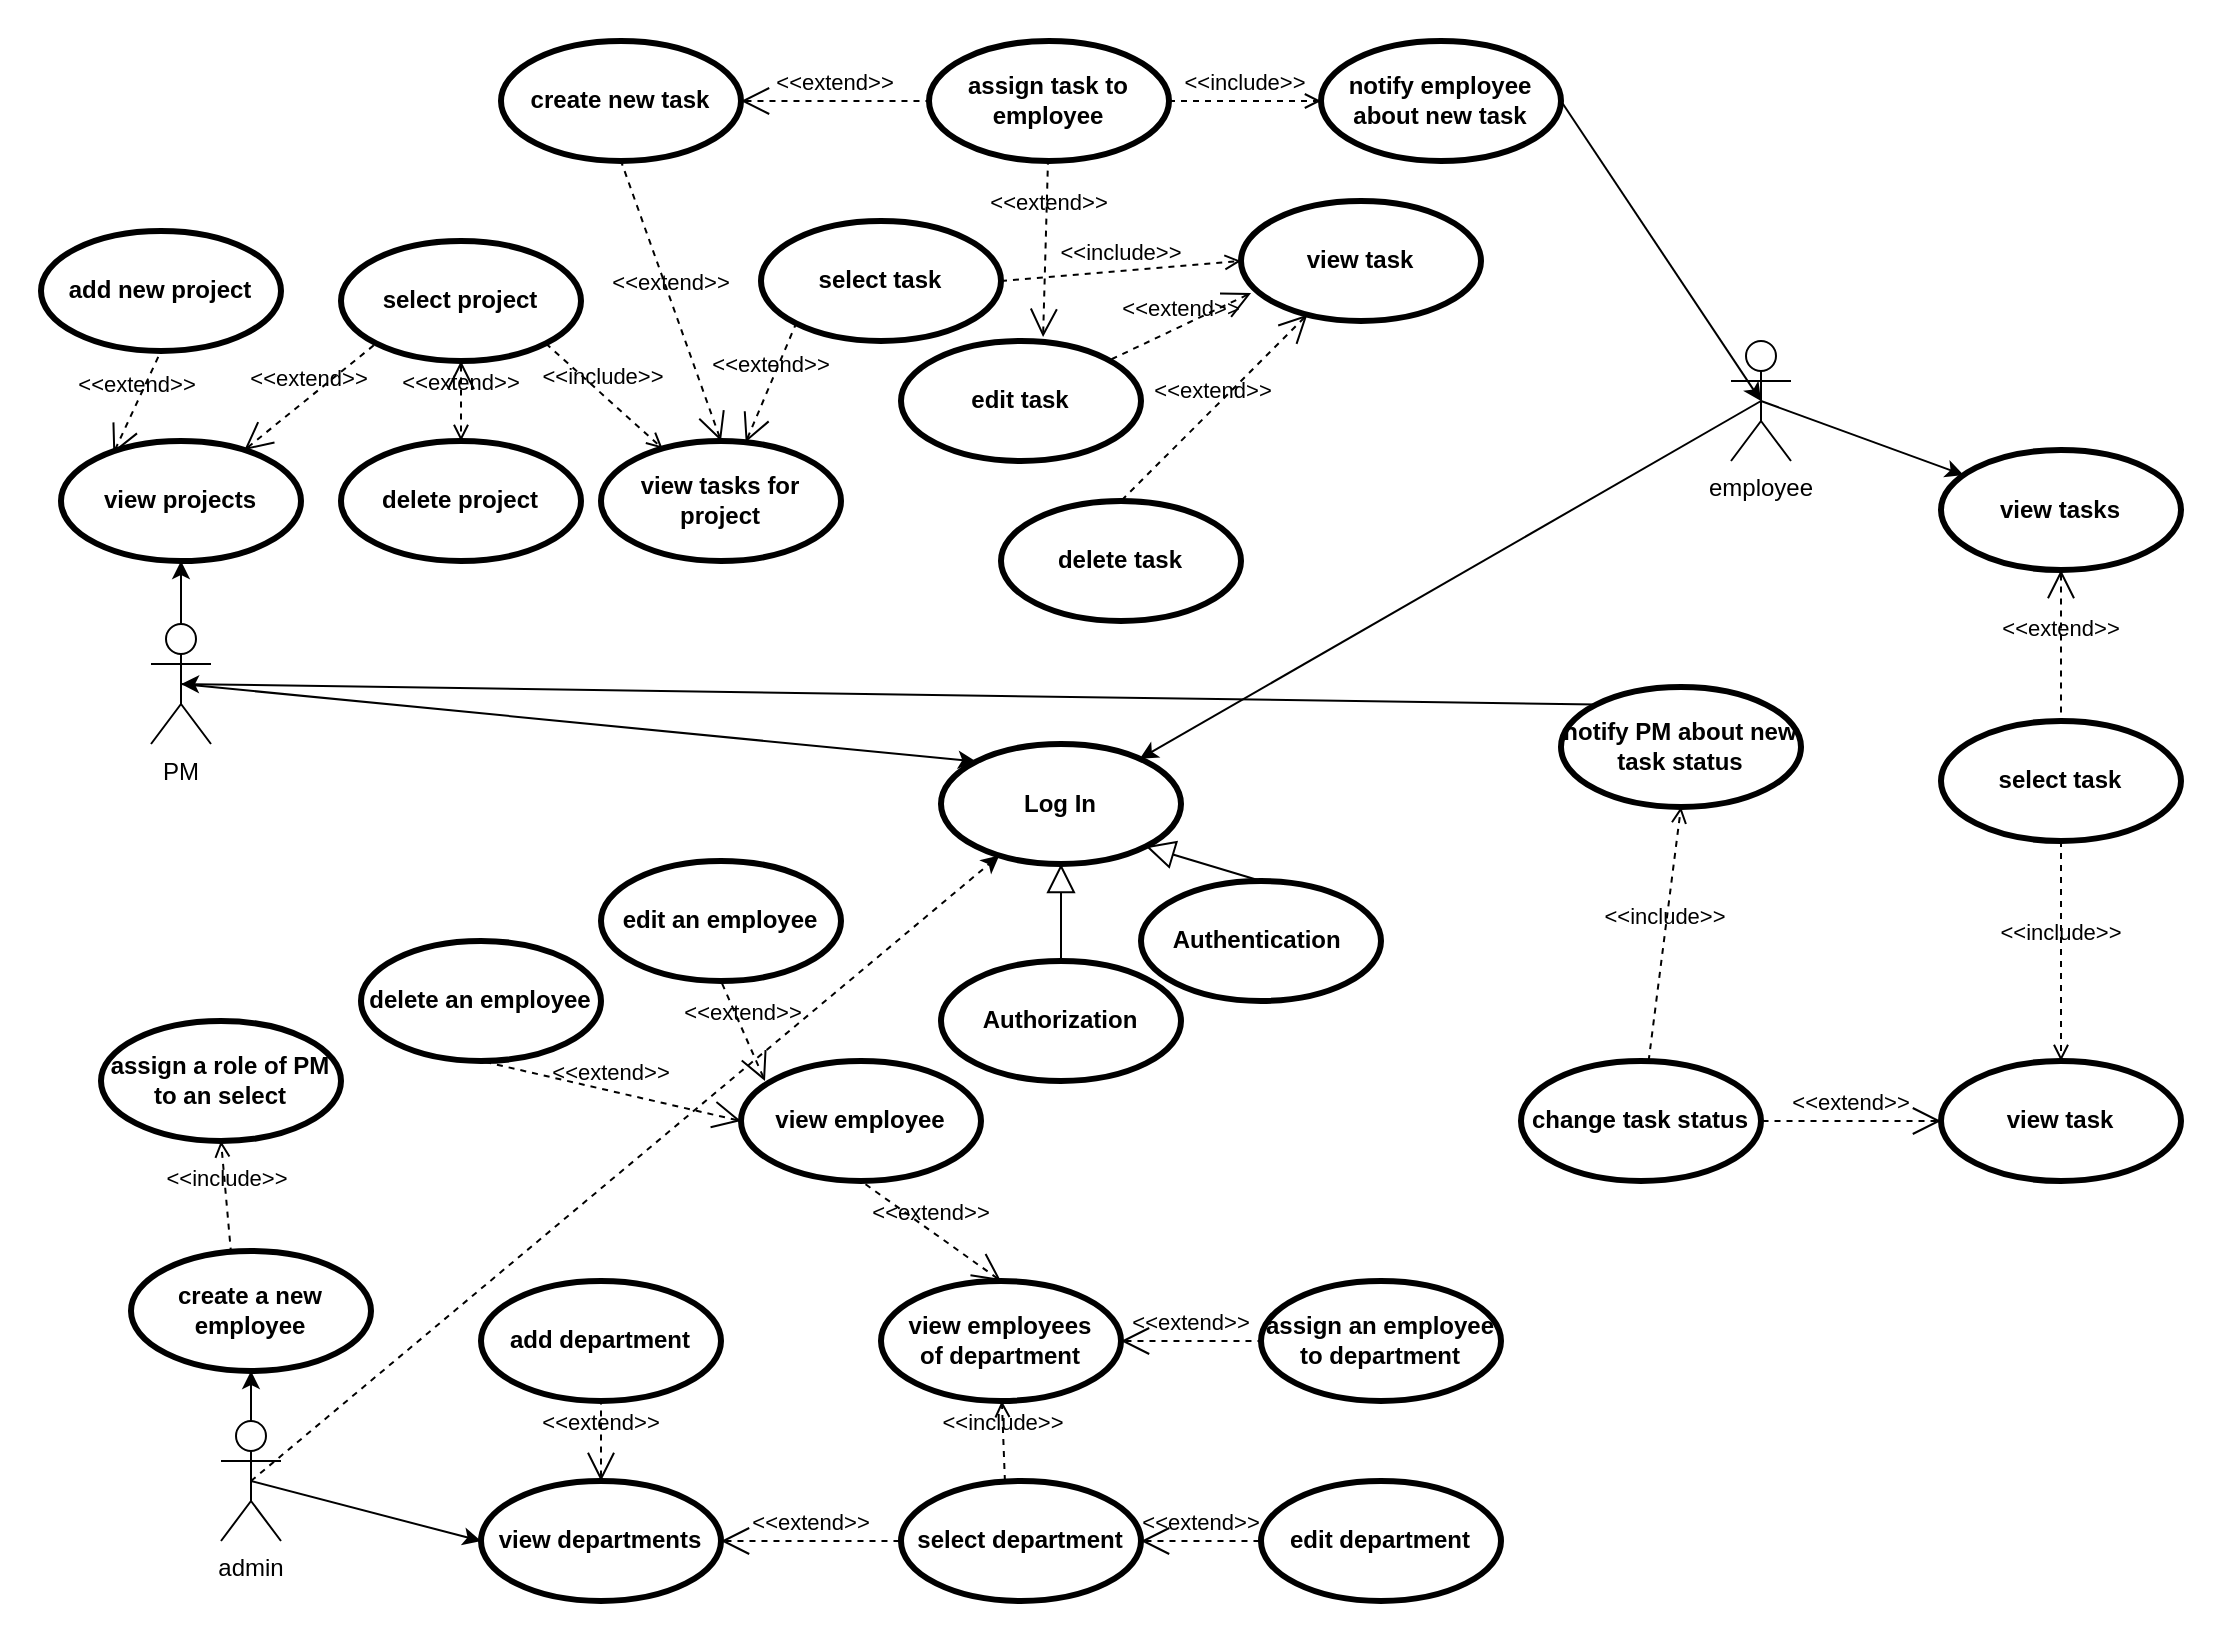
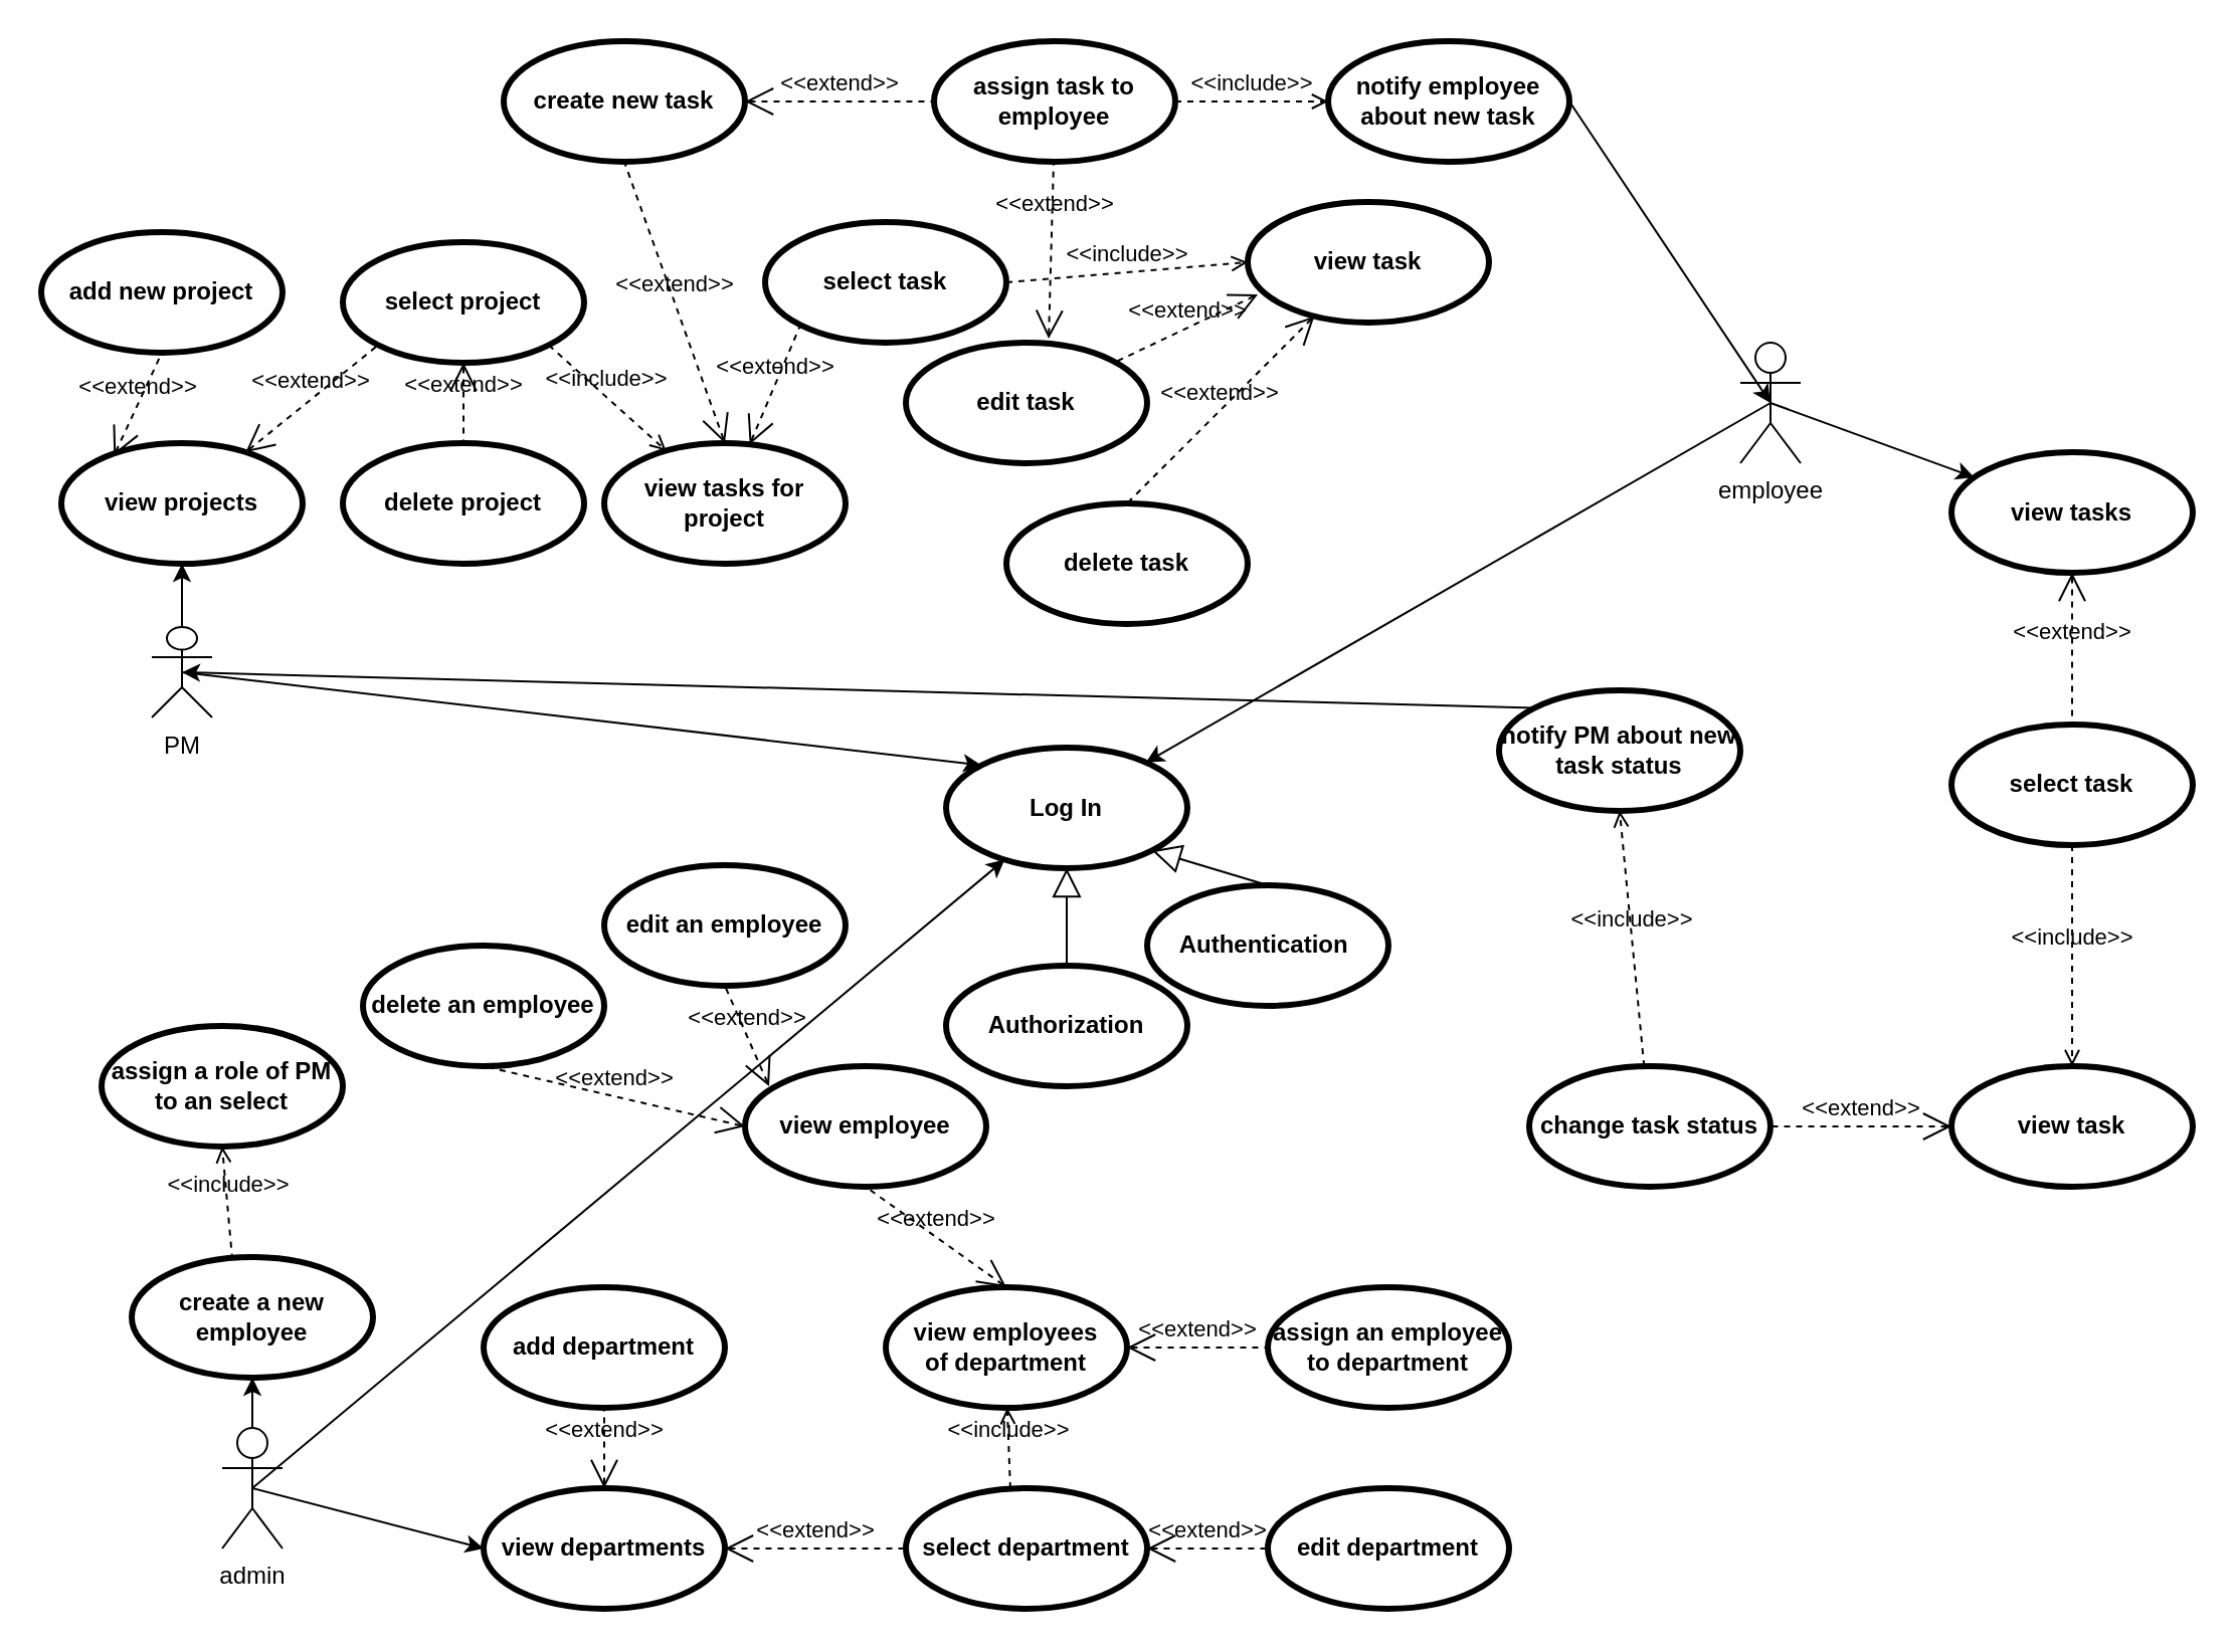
- <mxCell id="51" value="&amp;lt;&amp;lt;extend&amp;gt;&amp;gt;" style="edgeStyle=none;html=1;startArrow=open;endArrow=open;startSize=12;verticalAlign=bottom;dashed=1;labelBackgroundColor=none;" edge="1" parent="1" source="45" target="13"><mxGeometry width="160" relative="1" as="geometry"><mxPoint x="310" y="250" as="sourcePoint" /><mxPoint x="450" y="260" as="targetPoint" /></mxGeometry></mxCell>
+ <mxCell id="51" value="&amp;lt;&amp;lt;extend&amp;gt;&amp;gt;" style="edgeStyle=none;html=1;startArrow=open;endArrow=none;startSize=12;verticalAlign=bottom;dashed=1;labelBackgroundColor=none;" edge="1" parent="1" source="45" target="13"><mxGeometry width="160" relative="1" as="geometry"><mxPoint x="310" y="250" as="sourcePoint" /><mxPoint x="450" y="260" as="targetPoint" /></mxGeometry></mxCell>
- <mxCell id="3" value="PM" style="shape=umlActor;html=1;verticalLabelPosition=bottom;verticalAlign=top;align=center;" parent="1" vertex="1"><mxGeometry x="75" y="311.5" width="30" height="60" as="geometry" /></mxCell>
+ <mxCell id="3" value="PM" style="shape=umlActor;html=1;verticalLabelPosition=bottom;verticalAlign=top;align=center;" parent="1" vertex="1"><mxGeometry x="75" y="311.5" width="30" height="45" as="geometry" /></mxCell>
- <mxCell id="24" value="notify PM about new task status" style="shape=ellipse;html=1;strokeWidth=3;fontStyle=1;whiteSpace=wrap;align=center;perimeter=ellipsePerimeter;" parent="1" vertex="1"><mxGeometry x="780" y="343" width="120" height="60" as="geometry" /></mxCell>
+ <mxCell id="24" value="notify PM about new task status" style="shape=ellipse;html=1;strokeWidth=3;fontStyle=1;whiteSpace=wrap;align=center;perimeter=ellipsePerimeter;" parent="1" vertex="1"><mxGeometry x="745" y="343" width="120" height="60" as="geometry" /></mxCell>
- <mxCell id="7" style="edgeStyle=none;rounded=0;orthogonalLoop=1;jettySize=auto;html=1;exitX=0.5;exitY=0.5;exitDx=0;exitDy=0;exitPerimeter=0;dashed=1;" parent="1" source="10" target="25" edge="1"><mxGeometry relative="1" as="geometry" /></mxCell>
+ <mxCell id="7" style="edgeStyle=none;rounded=0;orthogonalLoop=1;jettySize=auto;html=1;exitX=0.5;exitY=0.5;exitDx=0;exitDy=0;exitPerimeter=0;" parent="1" source="10" target="25" edge="1"><mxGeometry relative="1" as="geometry" /></mxCell>
